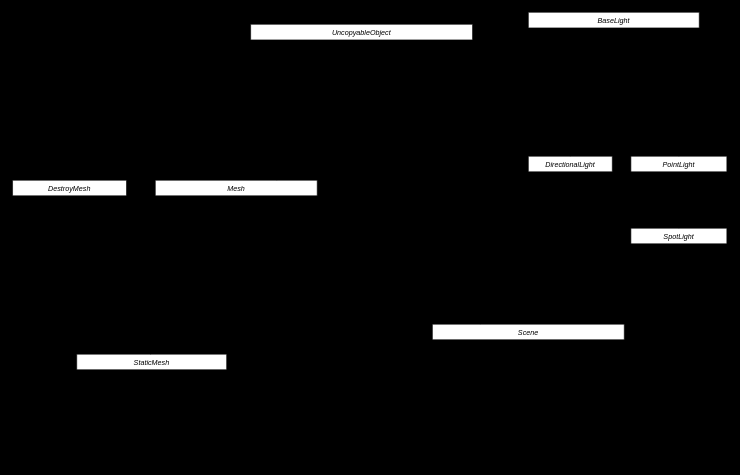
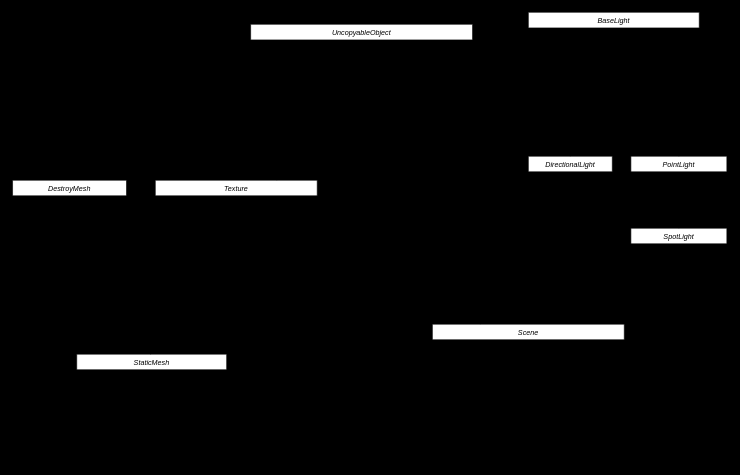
- <mxCell id="24" value="Mesh" style="swimlane;fontStyle=2;align=center;verticalAlign=top;childLayout=stackLayout;horizontal=1;startSize=26;horizontalStack=0;resizeParent=1;resizeLast=0;collapsible=1;marginBottom=0;rounded=0;shadow=0;strokeWidth=1;labelBackgroundColor=none;" vertex="1" parent="1"><mxGeometry x="258" y="300" width="270" height="140" as="geometry"><mxRectangle x="230" y="140" width="160" height="26" as="alternateBounds" /></mxGeometry></mxCell>
+ <mxCell id="24" value="Texture" style="swimlane;fontStyle=2;align=center;verticalAlign=top;childLayout=stackLayout;horizontal=1;startSize=26;horizontalStack=0;resizeParent=1;resizeLast=0;collapsible=1;marginBottom=0;rounded=0;shadow=0;strokeWidth=1;labelBackgroundColor=none;" vertex="1" parent="1"><mxGeometry x="258" y="300" width="270" height="140" as="geometry"><mxRectangle x="230" y="140" width="160" height="26" as="alternateBounds" /></mxGeometry></mxCell>
